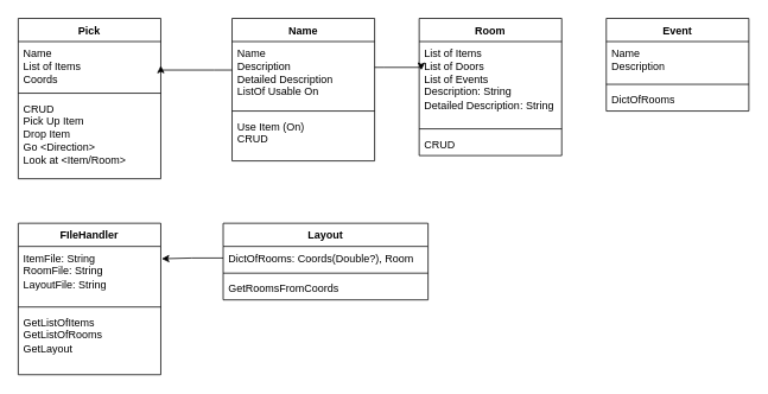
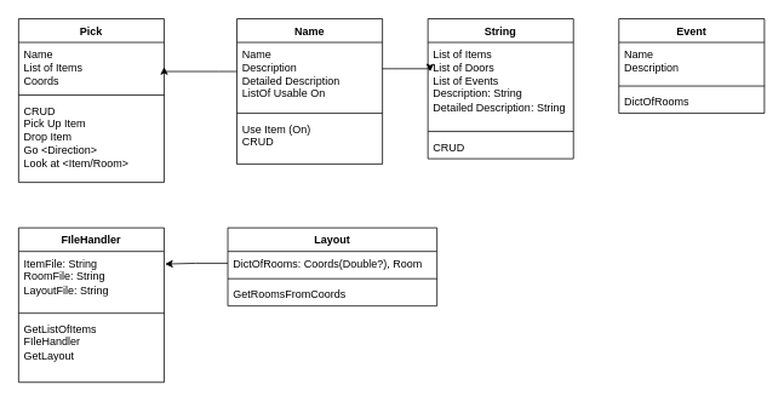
- <mxCell id="10" value="Room" style="swimlane;fontStyle=1;align=center;verticalAlign=top;childLayout=stackLayout;horizontal=1;startSize=26;horizontalStack=0;resizeParent=1;resizeParentMax=0;resizeLast=0;collapsible=1;marginBottom=0;whiteSpace=wrap;html=1;" parent="1" vertex="1"><mxGeometry x="470" y="20" width="160" height="154" as="geometry" /></mxCell>
+ <mxCell id="10" value="String" style="swimlane;fontStyle=1;align=center;verticalAlign=top;childLayout=stackLayout;horizontal=1;startSize=26;horizontalStack=0;resizeParent=1;resizeParentMax=0;resizeLast=0;collapsible=1;marginBottom=0;whiteSpace=wrap;html=1;" parent="1" vertex="1"><mxGeometry x="470" y="20" width="160" height="154" as="geometry" /></mxCell>
- <mxCell id="19" value="GetListOfItems&lt;br&gt;GetListOfRooms&lt;br&gt;GetLayout" style="text;strokeColor=none;fillColor=none;align=left;verticalAlign=top;spacingLeft=4;spacingRight=4;overflow=hidden;rotatable=0;points=[[0,0.5],[1,0.5]];portConstraint=eastwest;whiteSpace=wrap;html=1;" parent="16" vertex="1"><mxGeometry y="98" width="160" height="72" as="geometry" /></mxCell>
+ <mxCell id="19" value="GetListOfItems&lt;br&gt;FIleHandler&lt;br&gt;GetLayout" style="text;strokeColor=none;fillColor=none;align=left;verticalAlign=top;spacingLeft=4;spacingRight=4;overflow=hidden;rotatable=0;points=[[0,0.5],[1,0.5]];portConstraint=eastwest;whiteSpace=wrap;html=1;" parent="16" vertex="1"><mxGeometry y="98" width="160" height="72" as="geometry" /></mxCell>
